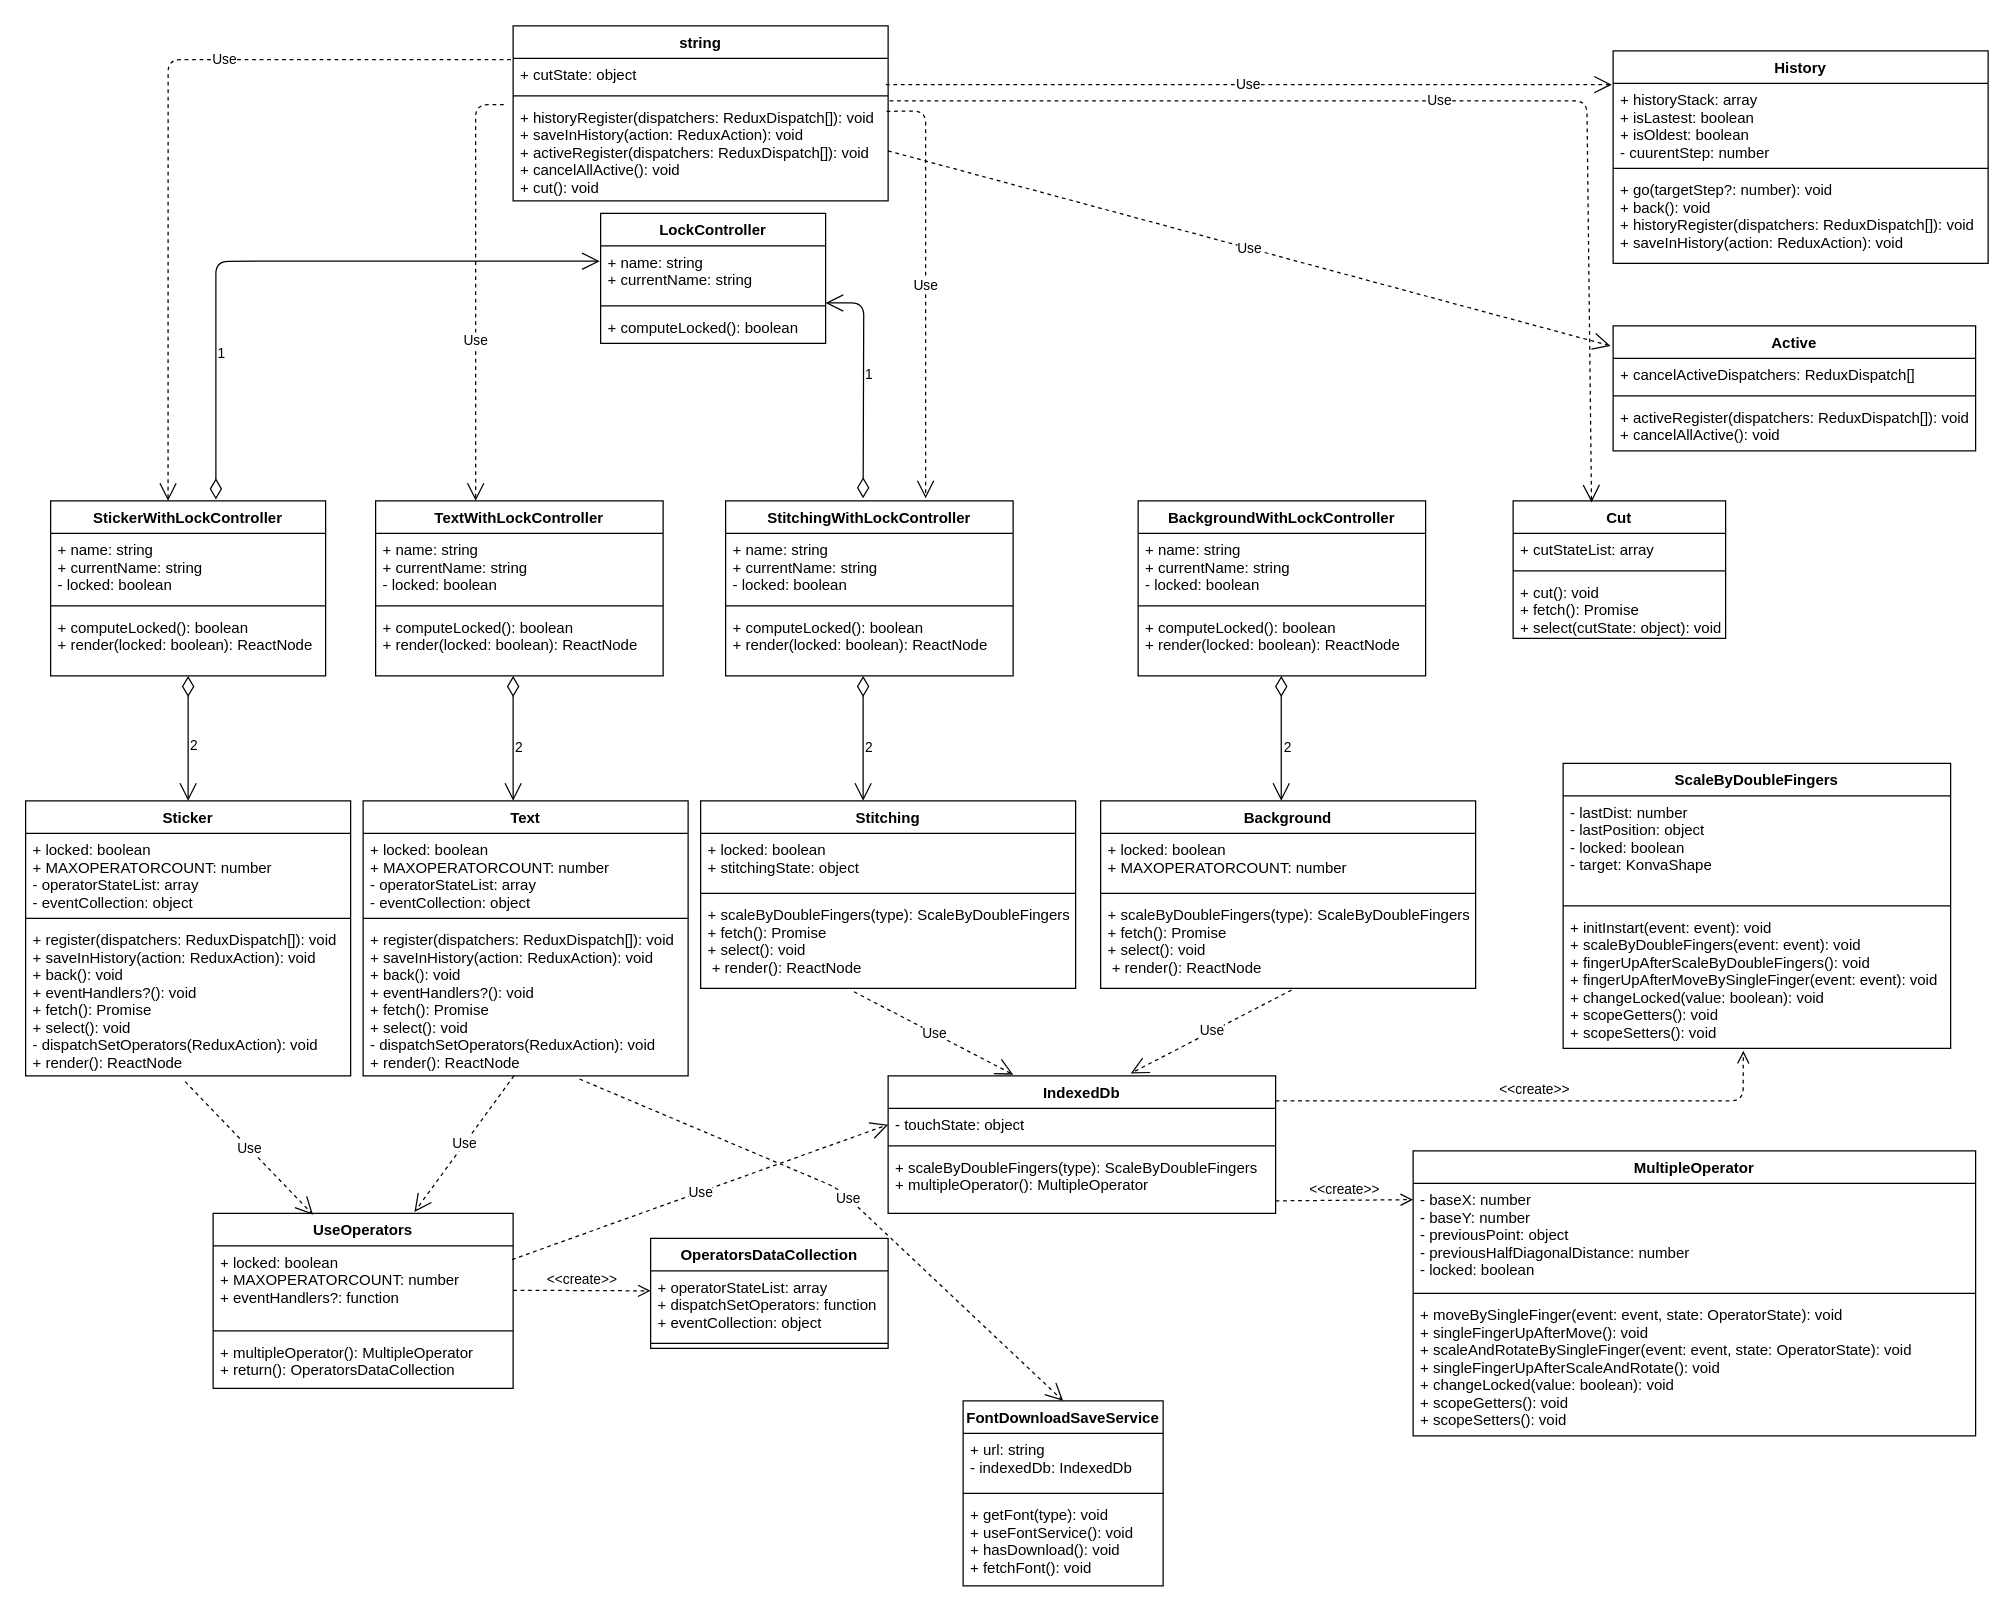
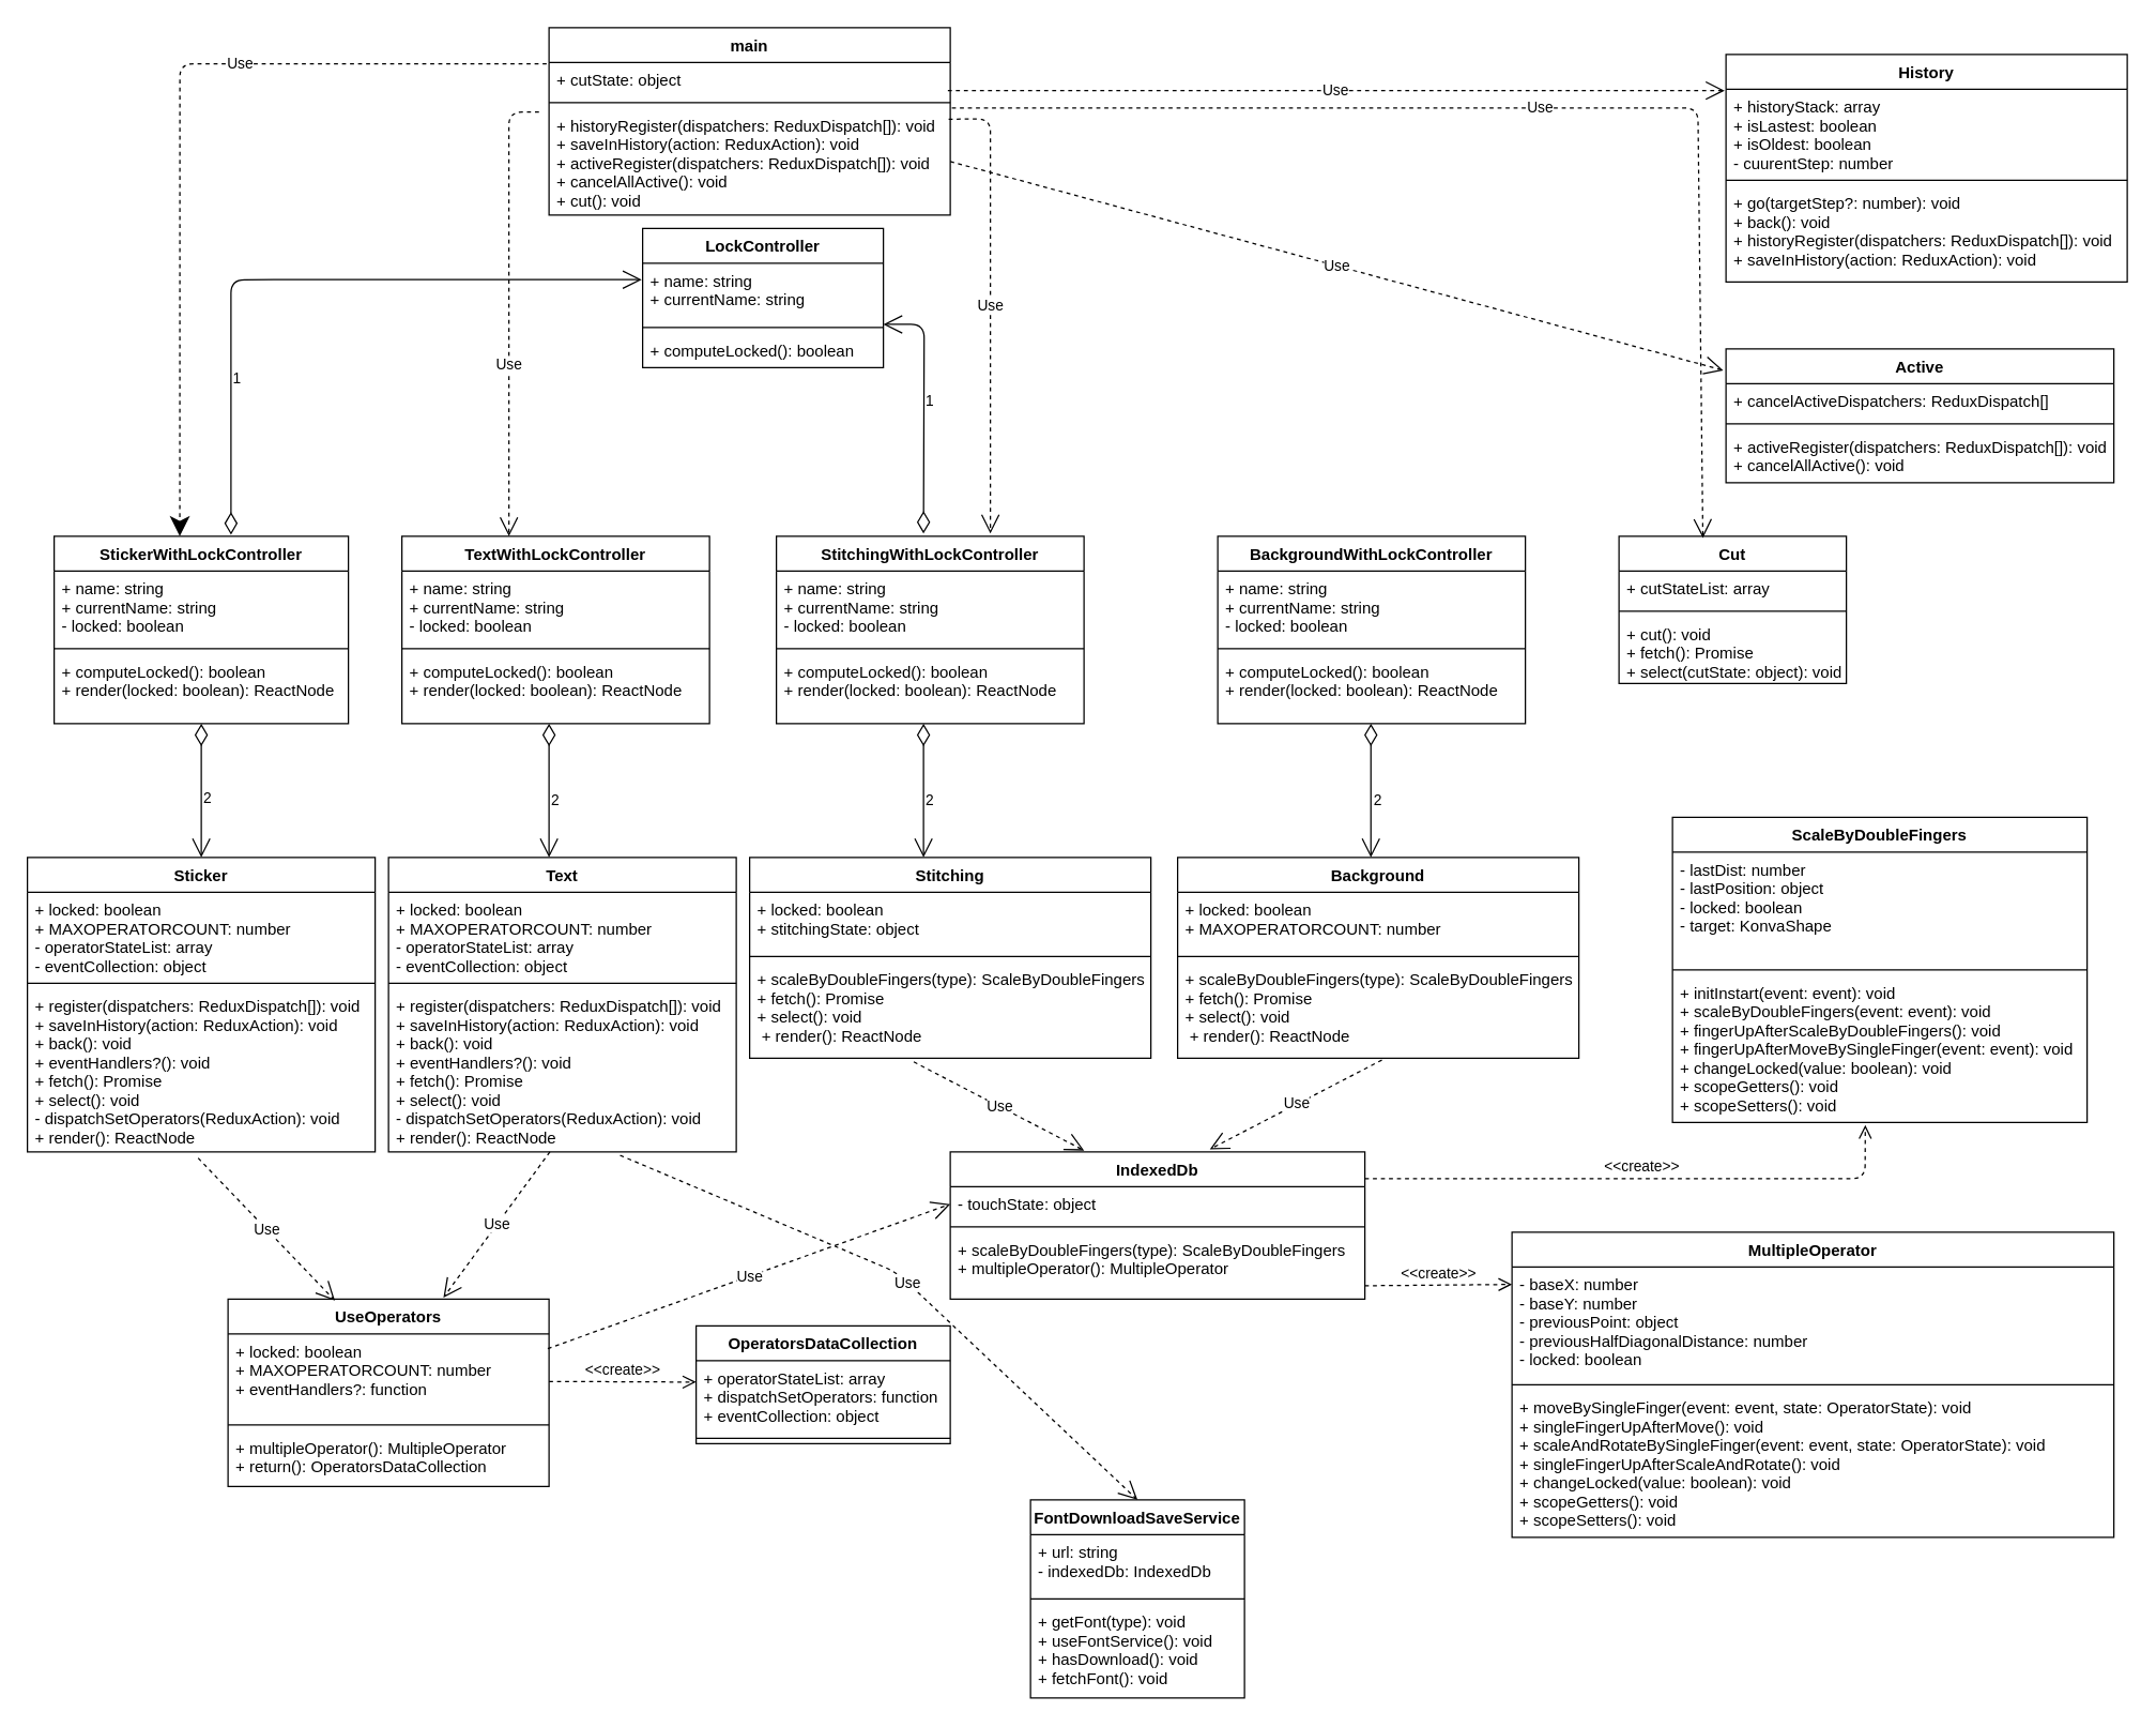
- <mxCell id="2" value="string" style="swimlane;fontStyle=1;align=center;verticalAlign=top;childLayout=stackLayout;horizontal=1;startSize=26;horizontalStack=0;resizeParent=1;resizeParentMax=0;resizeLast=0;collapsible=1;marginBottom=0;" parent="1" vertex="1"><mxGeometry x="410" y="20" width="300" height="140" as="geometry" /></mxCell>
+ <mxCell id="2" value="main" style="swimlane;fontStyle=1;align=center;verticalAlign=top;childLayout=stackLayout;horizontal=1;startSize=26;horizontalStack=0;resizeParent=1;resizeParentMax=0;resizeLast=0;collapsible=1;marginBottom=0;" parent="1" vertex="1"><mxGeometry x="410" y="20" width="300" height="140" as="geometry" /></mxCell>
- <mxCell id="6" value="Use" style="endArrow=open;endSize=12;dashed=1;html=1;exitX=-0.006;exitY=0.038;exitDx=0;exitDy=0;exitPerimeter=0;entryX=0.427;entryY=0;entryDx=0;entryDy=0;entryPerimeter=0;" parent="1" source="3" target="7" edge="1"><mxGeometry x="-0.27" width="160" relative="1" as="geometry"><mxPoint x="500" y="436" as="sourcePoint" /><mxPoint x="160" y="398" as="targetPoint" /><Array as="points"><mxPoint x="134" y="47" /></Array><mxPoint as="offset" /></mxGeometry></mxCell>
+ <mxCell id="6" value="Use" style="endArrow=classic;endSize=12;dashed=1;html=1;exitX=-0.006;exitY=0.038;exitDx=0;exitDy=0;exitPerimeter=0;entryX=0.427;entryY=0;entryDx=0;entryDy=0;entryPerimeter=0;" parent="1" source="3" target="7" edge="1"><mxGeometry x="-0.27" width="160" relative="1" as="geometry"><mxPoint x="500" y="436" as="sourcePoint" /><mxPoint x="160" y="398" as="targetPoint" /><Array as="points"><mxPoint x="134" y="47" /></Array><mxPoint as="offset" /></mxGeometry></mxCell>
